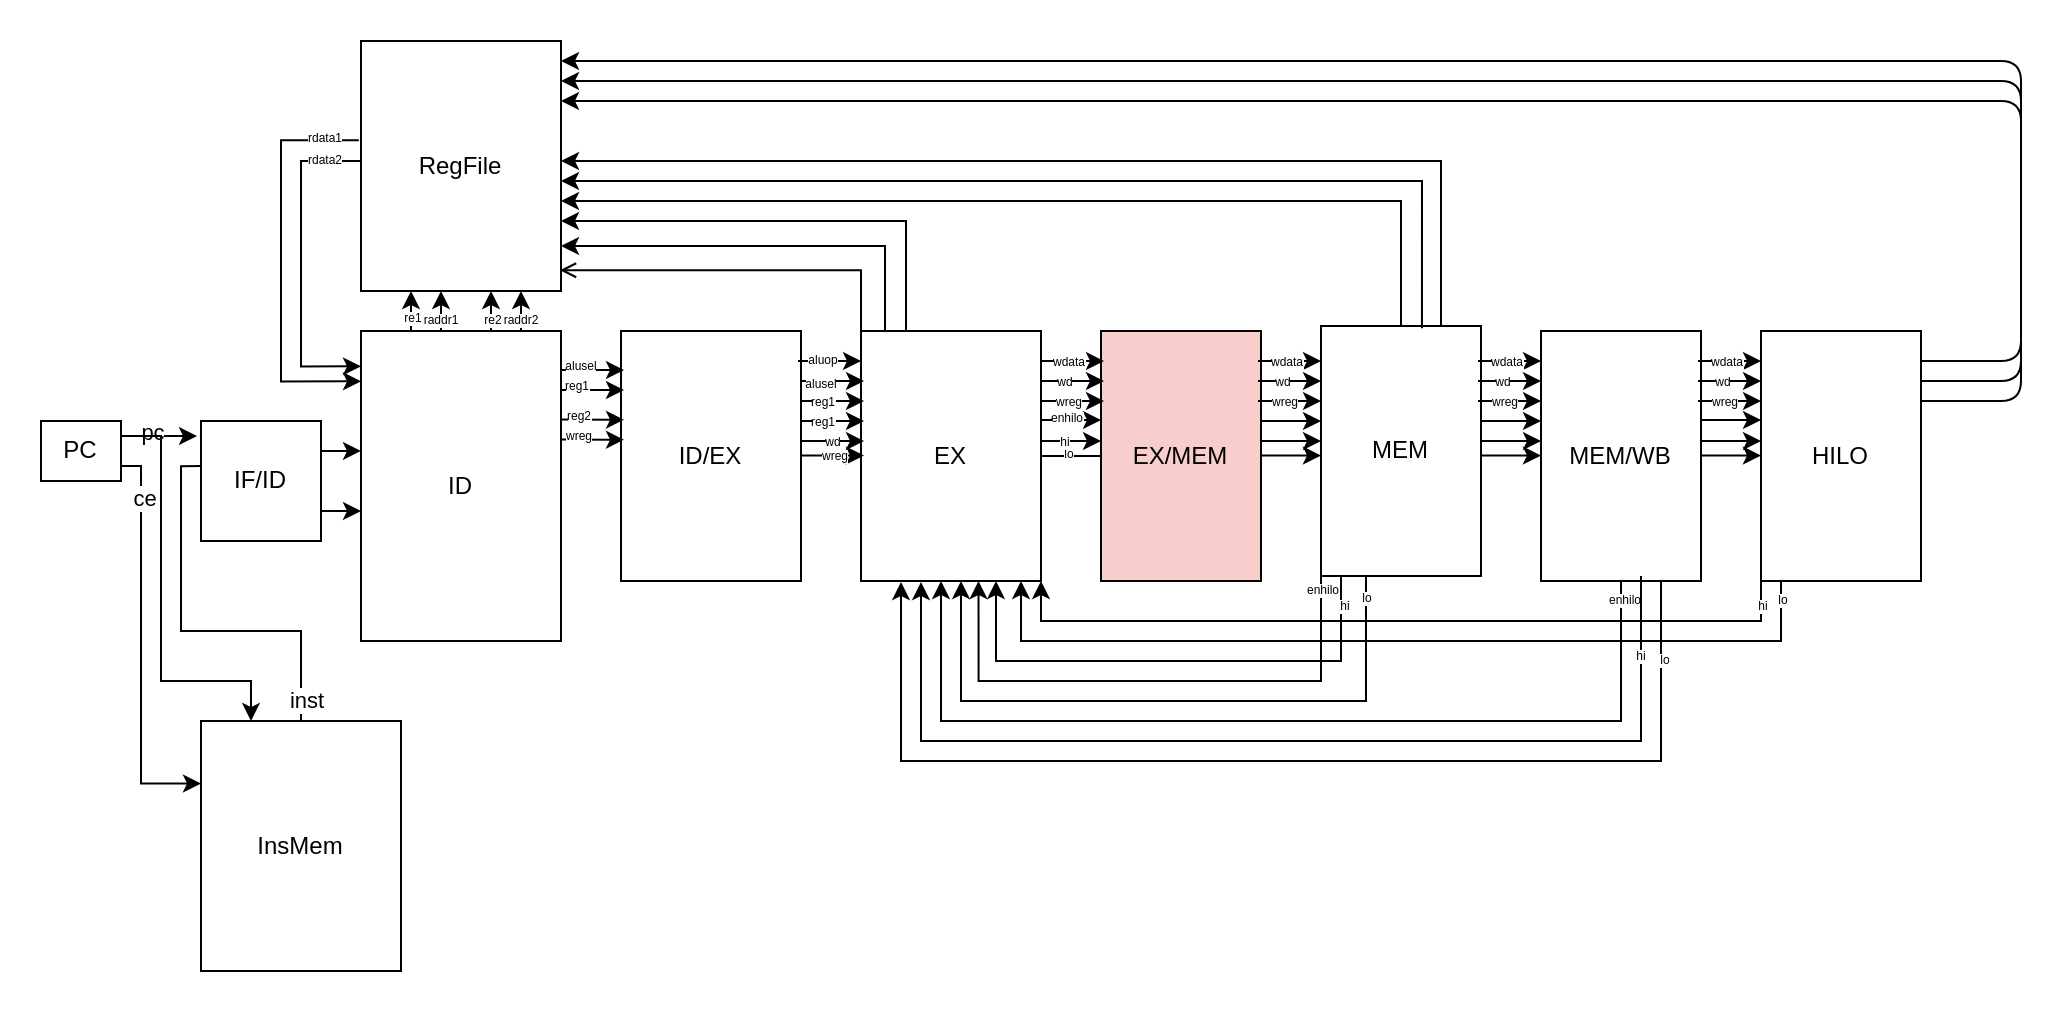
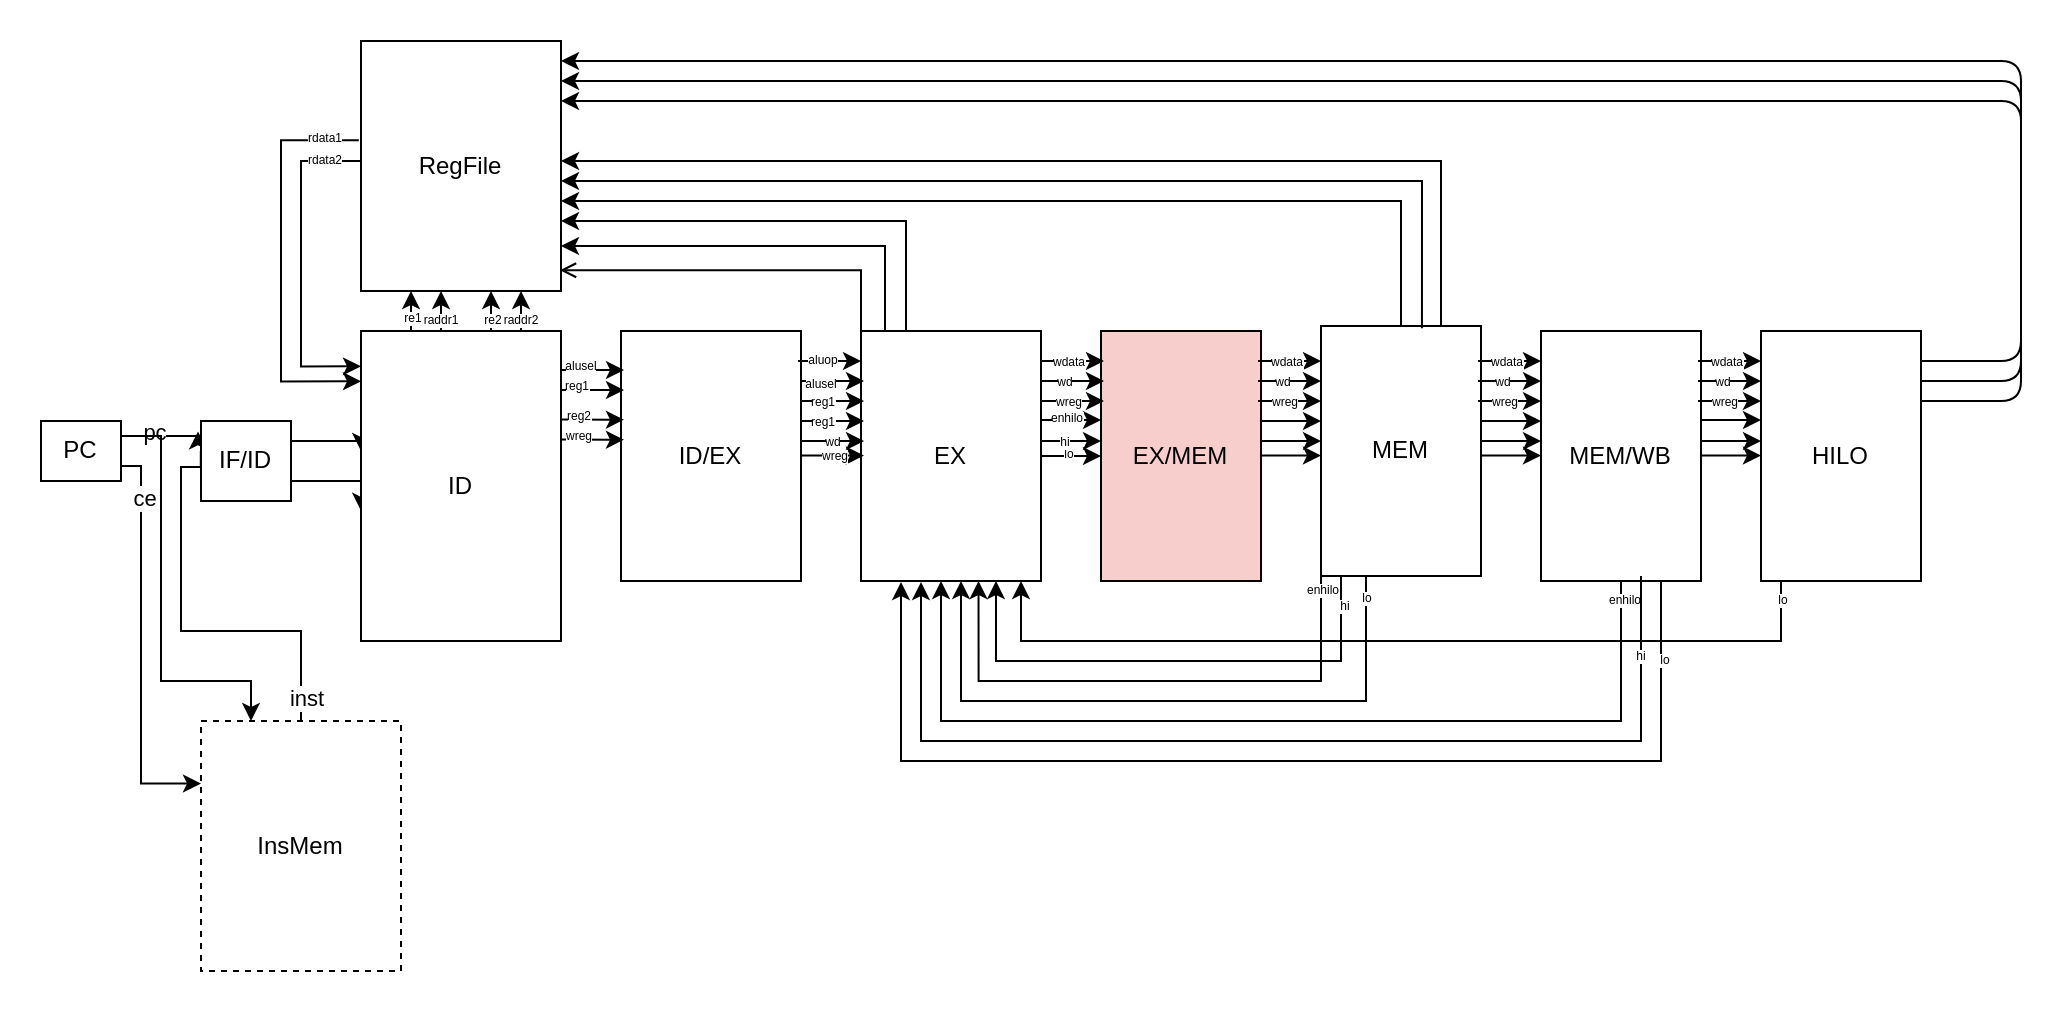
- <mxCell id="16" style="edgeStyle=orthogonalEdgeStyle;rounded=0;orthogonalLoop=1;jettySize=auto;html=1;entryX=0;entryY=0.5;entryDx=0;entryDy=0;fontSize=6;endArrow=none;" edge="1" parent="1" source="18" target="19"><mxGeometry relative="1" as="geometry" /></mxCell>
+ <mxCell id="16" style="edgeStyle=orthogonalEdgeStyle;rounded=0;orthogonalLoop=1;jettySize=auto;html=1;entryX=0;entryY=0.5;entryDx=0;entryDy=0;fontSize=6;" edge="1" parent="1" source="18" target="19"><mxGeometry relative="1" as="geometry" /></mxCell>
- <mxCell id="10" value="IF/ID" style="rounded=0;whiteSpace=wrap;html=1;" vertex="1" parent="1"><mxGeometry x="100" y="210" width="60" height="60" as="geometry" /></mxCell>
+ <mxCell id="10" value="IF/ID" style="rounded=0;whiteSpace=wrap;html=1;" vertex="1" parent="1"><mxGeometry x="100" y="210" width="45" height="40" as="geometry" /></mxCell>
- <mxCell id="92" style="edgeStyle=orthogonalEdgeStyle;rounded=0;orthogonalLoop=1;jettySize=auto;html=1;entryX=1;entryY=1;entryDx=0;entryDy=0;fontSize=6;" edge="1" parent="1" source="94" target="18"><mxGeometry relative="1" as="geometry"><Array as="points"><mxPoint x="880" y="310" /><mxPoint x="520" y="310" /></Array></mxGeometry></mxCell>
- <mxCell id="93" value="hi" style="edgeLabel;html=1;align=center;verticalAlign=middle;resizable=0;points=[];fontSize=6;" vertex="1" connectable="0" parent="92"><mxGeometry x="-0.946" y="-3" relative="1" as="geometry"><mxPoint x="3" y="1" as="offset" /></mxGeometry></mxCell>
- <mxCell id="29" value="InsMem" style="rounded=0;whiteSpace=wrap;html=1;" vertex="1" parent="1"><mxGeometry x="100" y="360" width="100" height="125" as="geometry" /></mxCell>
+ <mxCell id="29" value="InsMem" style="rounded=0;whiteSpace=wrap;html=1;dashed=1;" vertex="1" parent="1"><mxGeometry x="100" y="360" width="100" height="125" as="geometry" /></mxCell>
